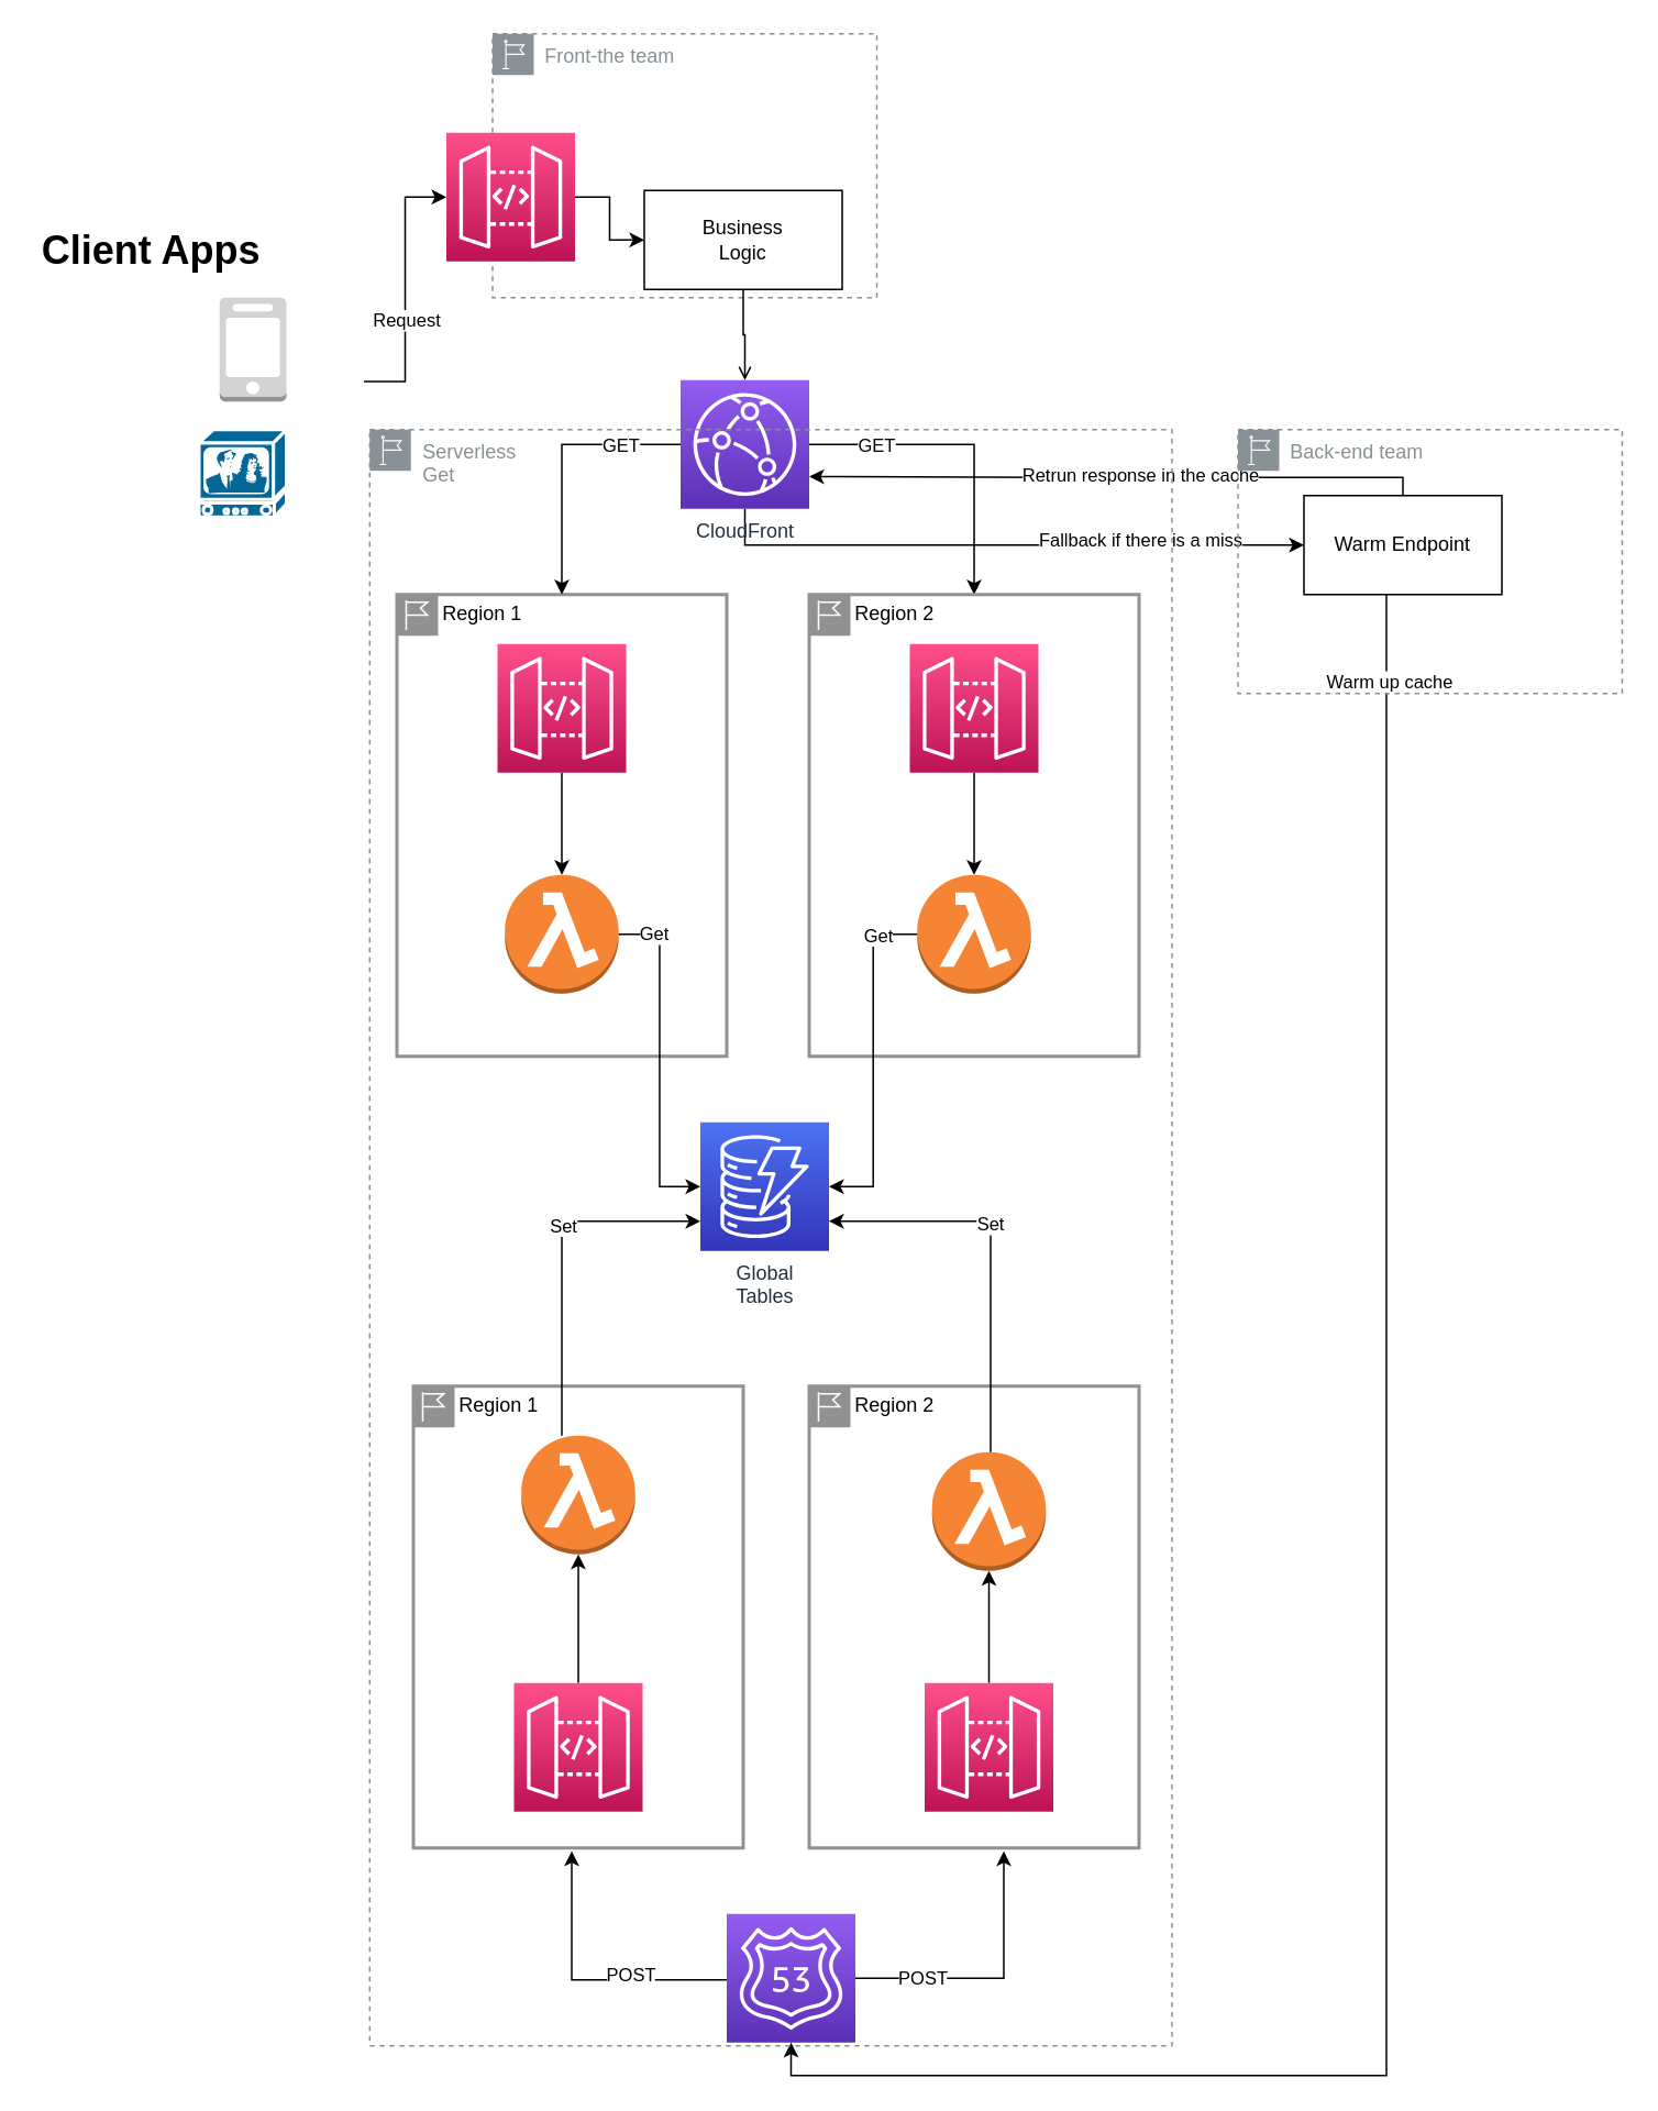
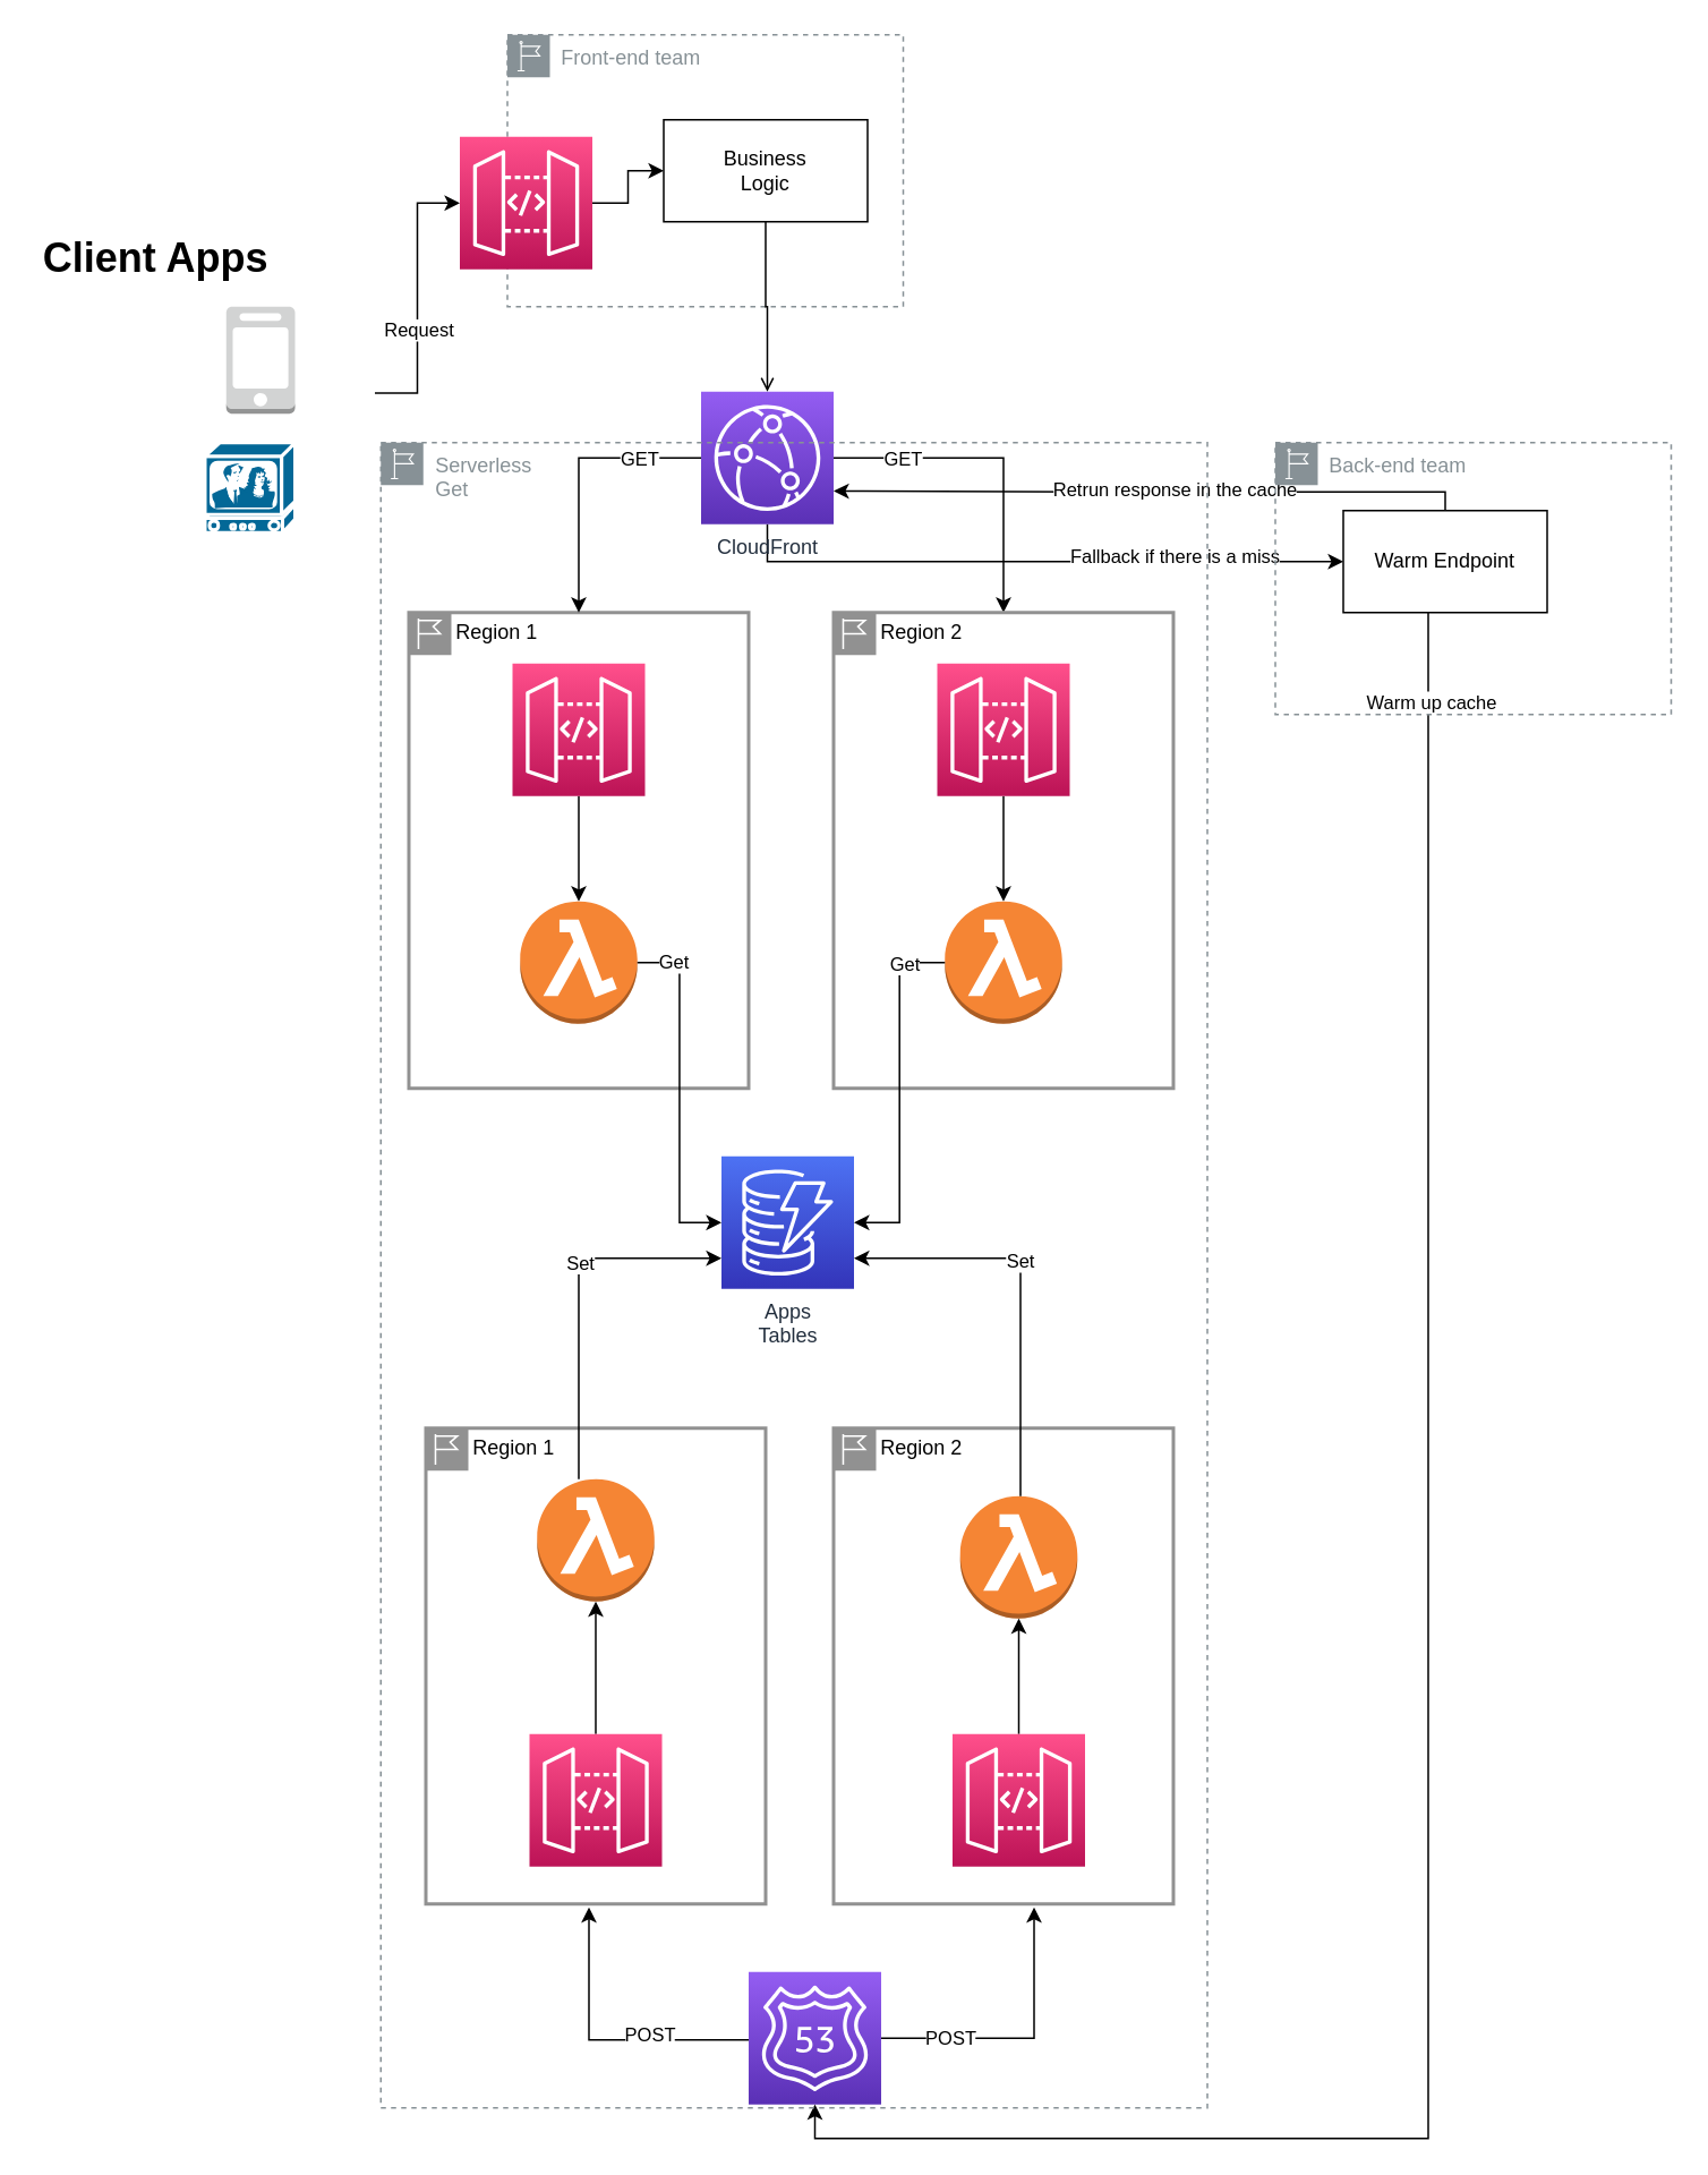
- <mxCell id="49" value="Front-the team&lt;br&gt;" style="sketch=0;outlineConnect=0;gradientColor=none;html=1;whiteSpace=wrap;fontSize=12;fontStyle=0;shape=mxgraph.aws4.group;grIcon=mxgraph.aws4.group_region;strokeColor=#879196;fillColor=none;verticalAlign=top;align=left;spacingLeft=30;fontColor=#879196;dashed=1;" vertex="1" parent="1"><mxGeometry x="298" y="20" width="233" height="160" as="geometry" /></mxCell>
+ <mxCell id="49" value="Front-end team&lt;br&gt;" style="sketch=0;outlineConnect=0;gradientColor=none;html=1;whiteSpace=wrap;fontSize=12;fontStyle=0;shape=mxgraph.aws4.group;grIcon=mxgraph.aws4.group_region;strokeColor=#879196;fillColor=none;verticalAlign=top;align=left;spacingLeft=30;fontColor=#879196;dashed=1;" vertex="1" parent="1"><mxGeometry x="298" y="20" width="233" height="160" as="geometry" /></mxCell>
- <mxCell id="53" value="Business&lt;br&gt;Logic" style="rounded=0;whiteSpace=wrap;html=1;" vertex="1" parent="1"><mxGeometry x="390" y="115" width="120" height="60" as="geometry" /></mxCell>
+ <mxCell id="53" value="Business&lt;br&gt;Logic" style="rounded=0;whiteSpace=wrap;html=1;" vertex="1" parent="1"><mxGeometry x="390" y="70" width="120" height="60" as="geometry" /></mxCell>
- <mxCell id="24" value="Global&lt;br&gt;Tables" style="sketch=0;points=[[0,0,0],[0.25,0,0],[0.5,0,0],[0.75,0,0],[1,0,0],[0,1,0],[0.25,1,0],[0.5,1,0],[0.75,1,0],[1,1,0],[0,0.25,0],[0,0.5,0],[0,0.75,0],[1,0.25,0],[1,0.5,0],[1,0.75,0]];outlineConnect=0;fontColor=#232F3E;gradientColor=#4D72F3;gradientDirection=north;fillColor=#3334B9;strokeColor=#ffffff;dashed=0;verticalLabelPosition=bottom;verticalAlign=top;align=center;html=1;fontSize=12;fontStyle=0;aspect=fixed;shape=mxgraph.aws4.resourceIcon;resIcon=mxgraph.aws4.dynamodb;" parent="1" vertex="1"><mxGeometry x="424" y="680" width="78" height="78" as="geometry" /></mxCell>
+ <mxCell id="24" value="Apps&lt;br&gt;Tables" style="sketch=0;points=[[0,0,0],[0.25,0,0],[0.5,0,0],[0.75,0,0],[1,0,0],[0,1,0],[0.25,1,0],[0.5,1,0],[0.75,1,0],[1,1,0],[0,0.25,0],[0,0.5,0],[0,0.75,0],[1,0.25,0],[1,0.5,0],[1,0.75,0]];outlineConnect=0;fontColor=#232F3E;gradientColor=#4D72F3;gradientDirection=north;fillColor=#3334B9;strokeColor=#ffffff;dashed=0;verticalLabelPosition=bottom;verticalAlign=top;align=center;html=1;fontSize=12;fontStyle=0;aspect=fixed;shape=mxgraph.aws4.resourceIcon;resIcon=mxgraph.aws4.dynamodb;" parent="1" vertex="1"><mxGeometry x="424" y="680" width="78" height="78" as="geometry" /></mxCell>
